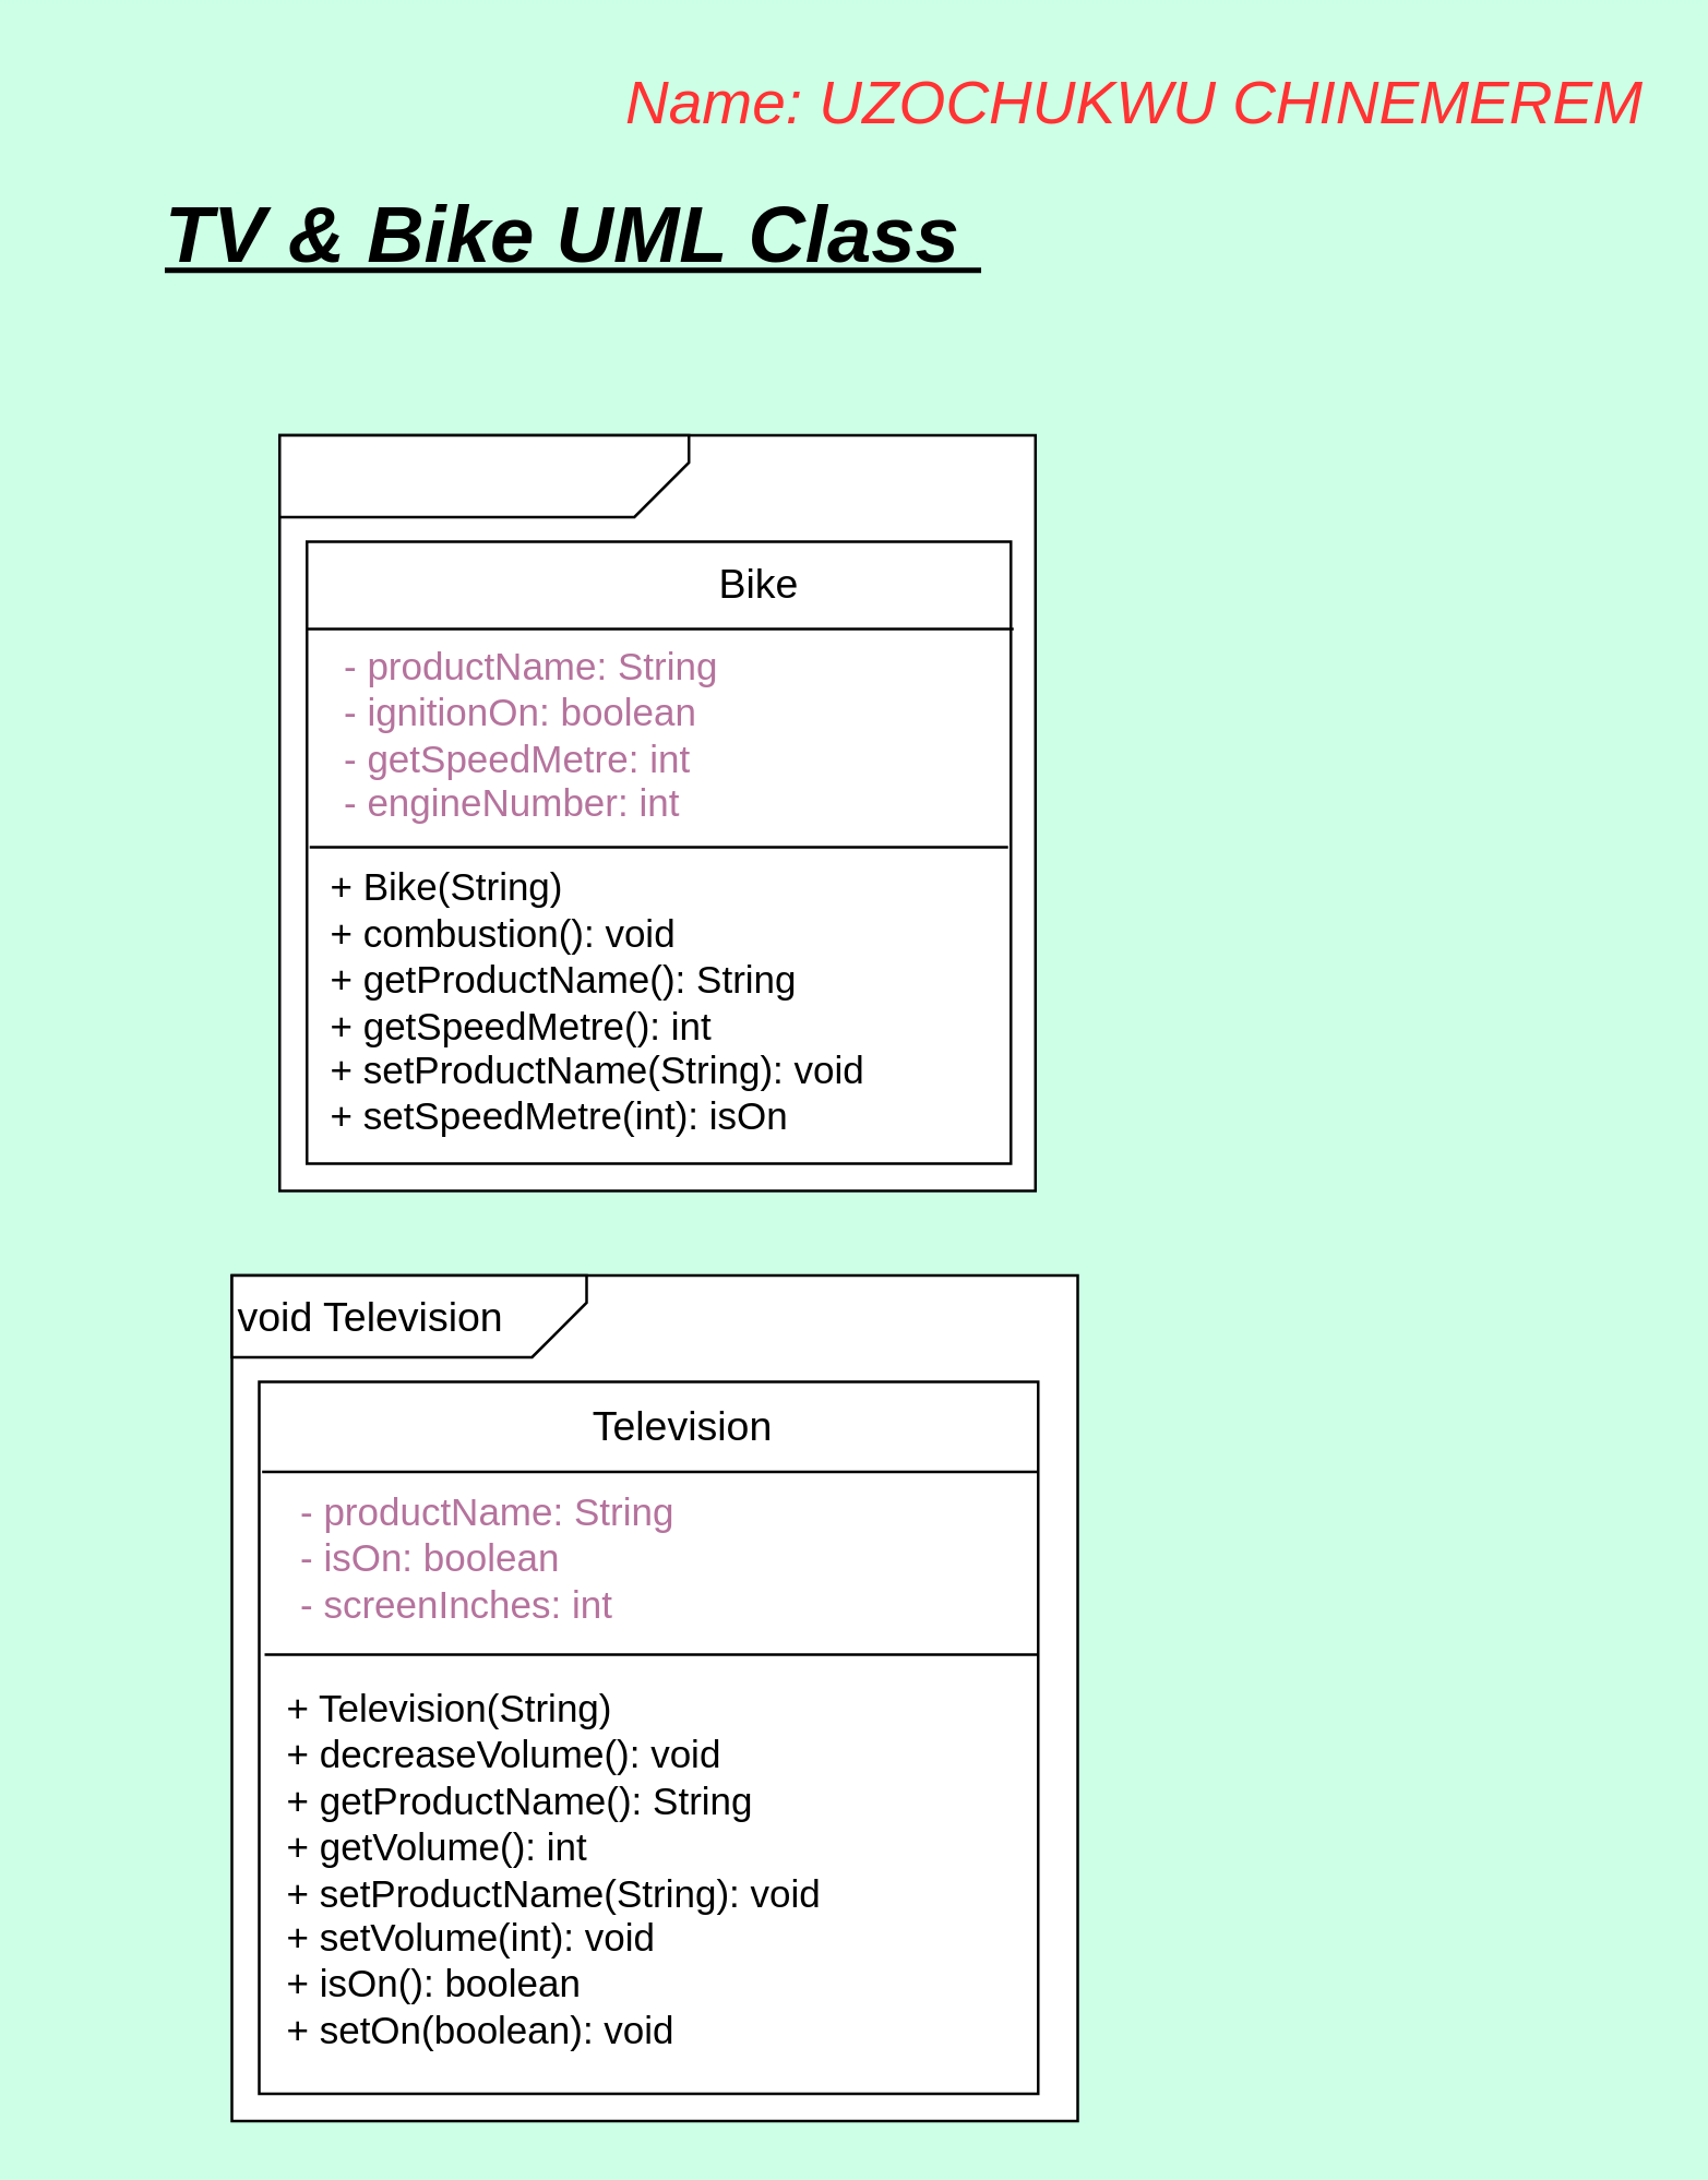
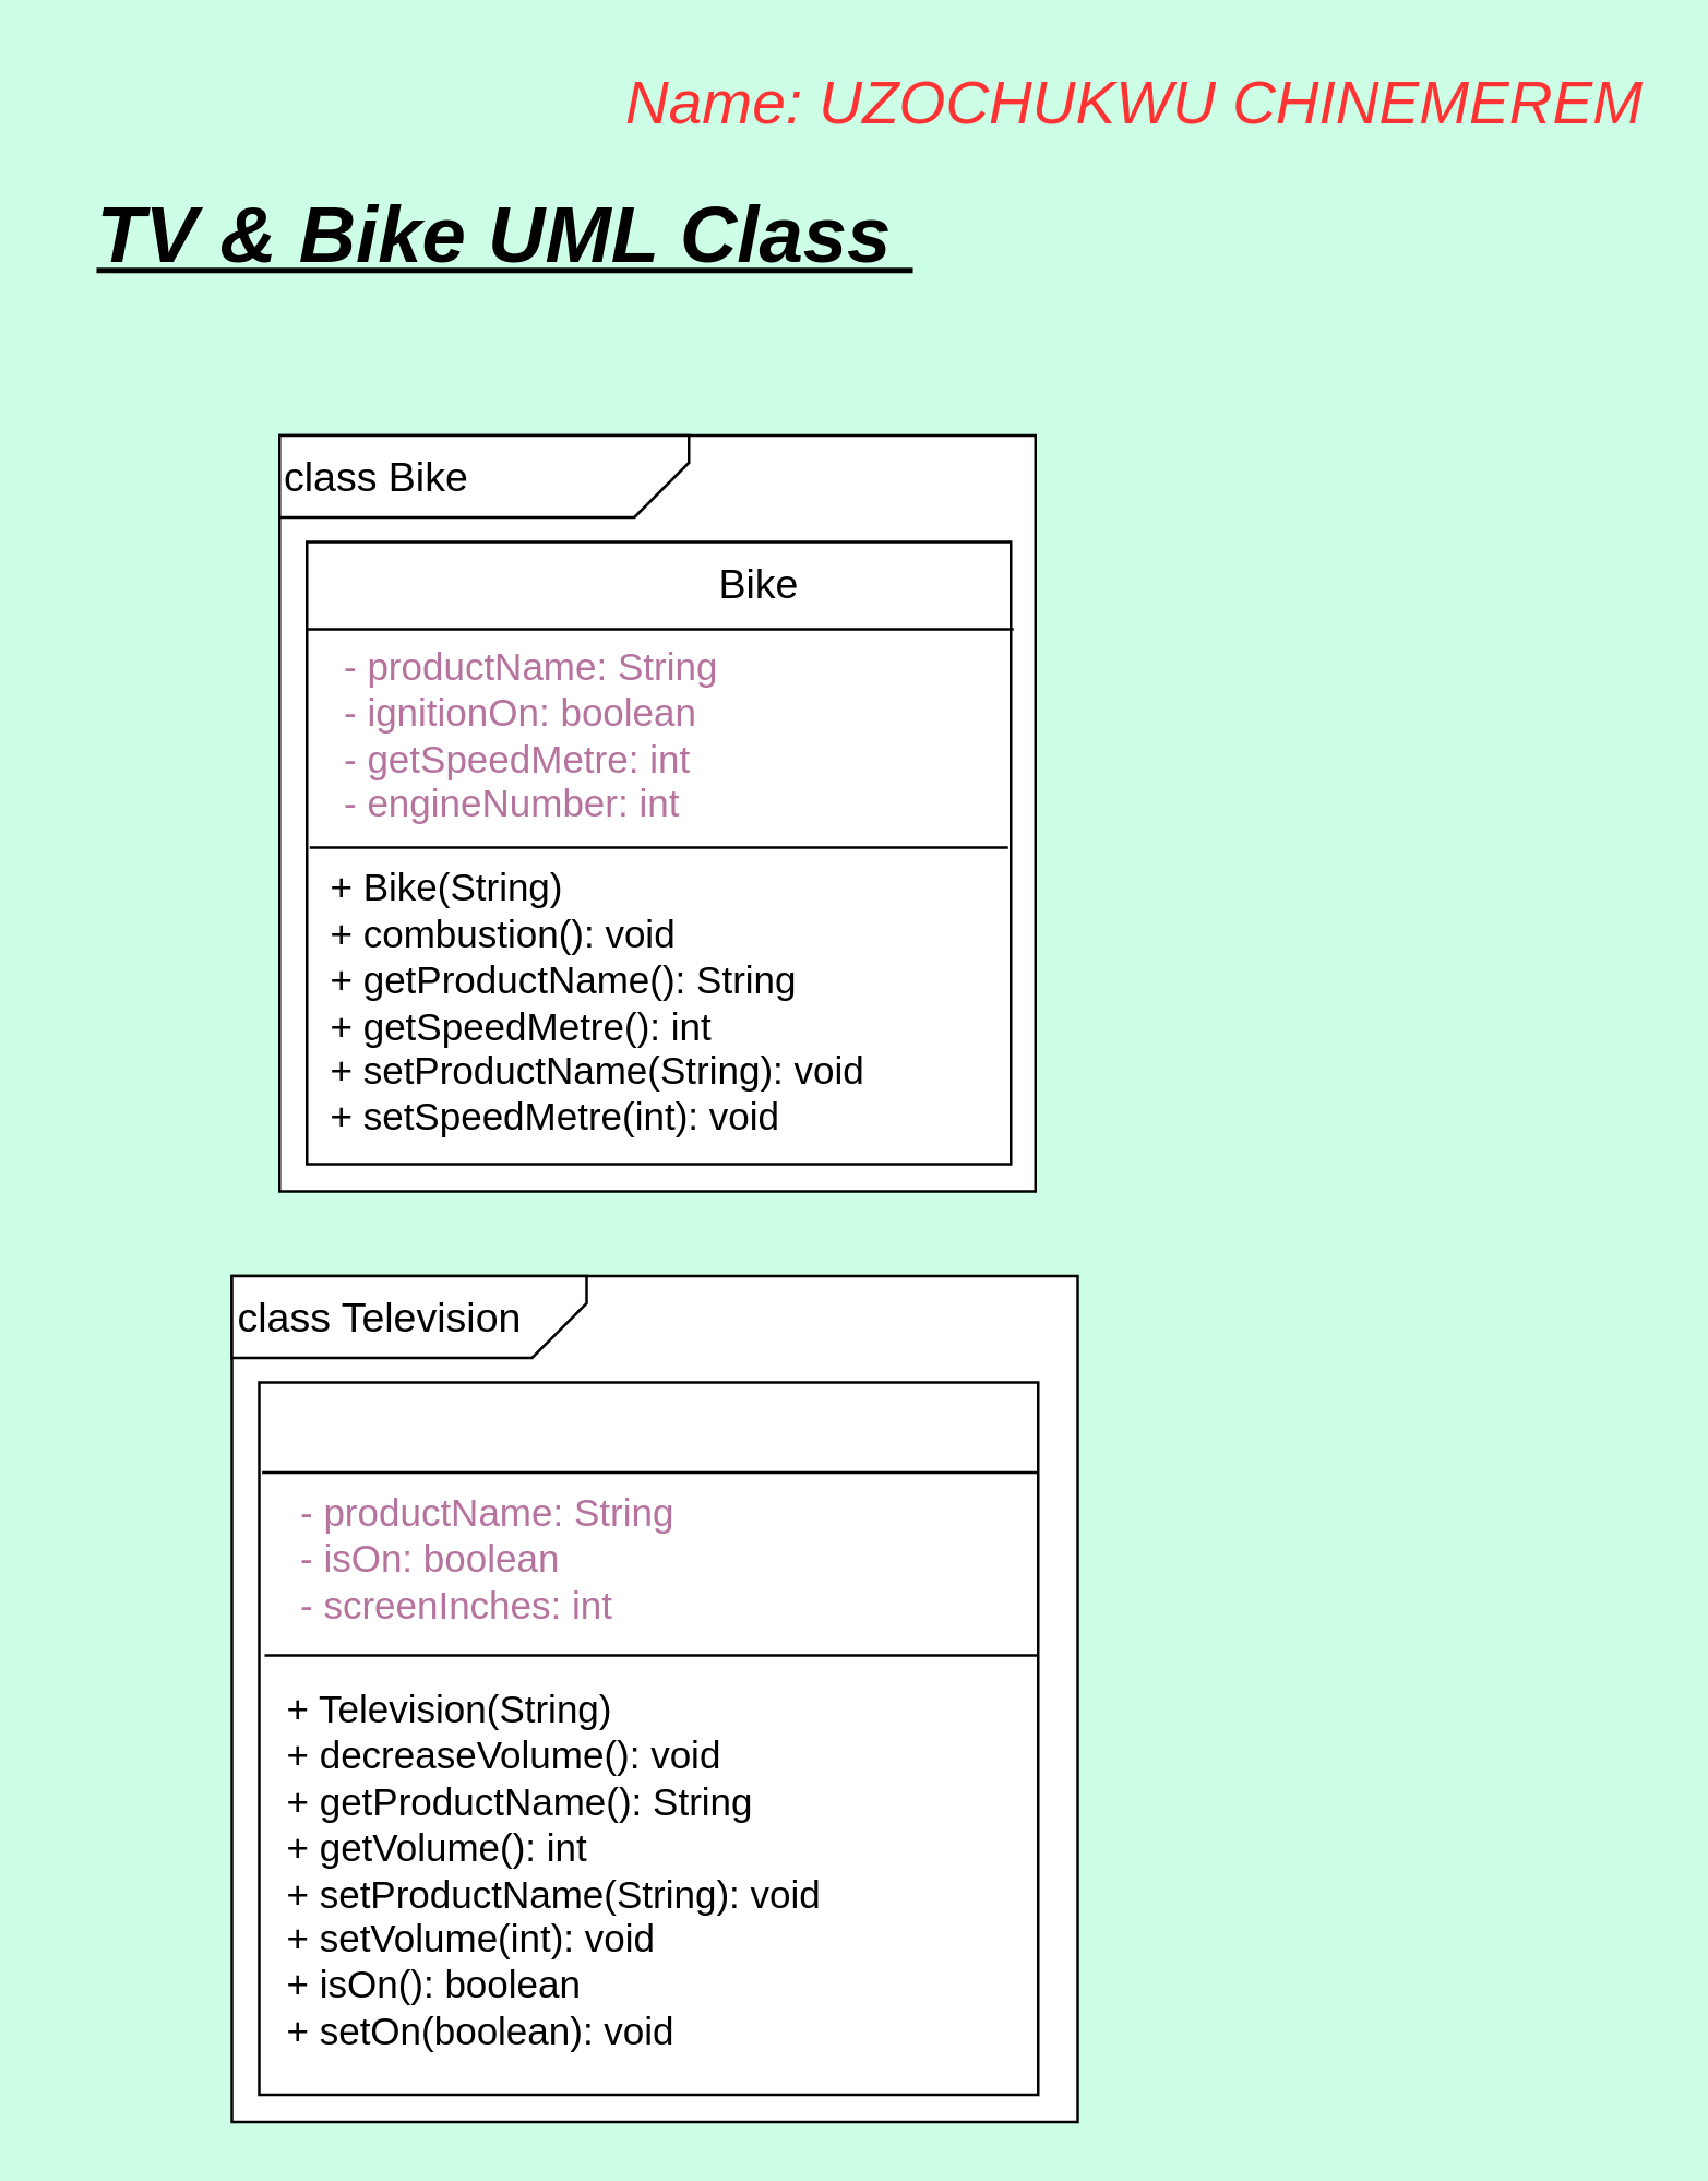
- <mxCell id="20" value="&lt;h1&gt;&lt;b&gt;&lt;font style=&quot;font-size: 29px&quot;&gt;&lt;i&gt;&lt;u&gt;TV &amp;amp; Bike UML Class&amp;nbsp;&lt;/u&gt;&lt;/i&gt;&lt;/font&gt;&lt;/b&gt;&lt;/h1&gt;" style="text;html=1;strokeColor=none;fillColor=none;align=center;verticalAlign=middle;whiteSpace=wrap;rounded=0;fontSize=14;" parent="1" vertex="1"><mxGeometry x="45" y="66" width="330" height="40" as="geometry" /></mxCell>
+ <mxCell id="20" value="&lt;h1&gt;&lt;b&gt;&lt;font style=&quot;font-size: 29px&quot;&gt;&lt;i&gt;&lt;u&gt;TV &amp;amp; Bike UML Class&amp;nbsp;&lt;/u&gt;&lt;/i&gt;&lt;/font&gt;&lt;/b&gt;&lt;/h1&gt;" style="text;html=1;strokeColor=none;fillColor=none;align=center;verticalAlign=middle;whiteSpace=wrap;rounded=0;fontSize=14;" parent="1" vertex="1"><mxGeometry x="20" y="66" width="330" height="40" as="geometry" /></mxCell>
+ <mxCell id="4" value="&lt;font style=&quot;font-size: 15px&quot;&gt;class Bike&lt;/font&gt;" style="text;html=1;strokeColor=none;fillColor=none;align=left;verticalAlign=middle;whiteSpace=wrap;rounded=0;" parent="1" vertex="1"><mxGeometry x="102" y="159" width="140" height="30" as="geometry" /></mxCell>
- <mxCell id="10" value="&lt;font style=&quot;font-size: 14px&quot;&gt;+ Bike(String)&lt;br&gt;+ combustion(): void&lt;br&gt;+ getProductName(): String&lt;br&gt;+ getSpeedMetre(): int&lt;br&gt;+ setProductName(String): void&lt;br&gt;+ setSpeedMetre(int): isOn&lt;br&gt;&lt;/font&gt;" style="text;html=1;strokeColor=none;fillColor=none;align=left;verticalAlign=middle;whiteSpace=wrap;rounded=0;" parent="1" vertex="1"><mxGeometry x="119" y="317" width="251" height="99" as="geometry" /></mxCell>
+ <mxCell id="10" value="&lt;font style=&quot;font-size: 14px&quot;&gt;+ Bike(String)&lt;br&gt;+ combustion(): void&lt;br&gt;+ getProductName(): String&lt;br&gt;+ getSpeedMetre(): int&lt;br&gt;+ setProductName(String): void&lt;br&gt;+ setSpeedMetre(int): void&lt;br&gt;&lt;/font&gt;" style="text;html=1;strokeColor=none;fillColor=none;align=left;verticalAlign=middle;whiteSpace=wrap;rounded=0;" parent="1" vertex="1"><mxGeometry x="119" y="317" width="251" height="99" as="geometry" /></mxCell>
- <mxCell id="19" value="&lt;font style=&quot;font-size: 15px&quot;&gt;void Television&lt;/font&gt;" style="text;html=1;strokeColor=none;fillColor=none;align=left;verticalAlign=middle;whiteSpace=wrap;rounded=0;" parent="1" vertex="1"><mxGeometry x="84.5" y="467" width="110" height="30" as="geometry" /></mxCell>
+ <mxCell id="19" value="&lt;font style=&quot;font-size: 15px&quot;&gt;class Television&lt;/font&gt;" style="text;html=1;strokeColor=none;fillColor=none;align=left;verticalAlign=middle;whiteSpace=wrap;rounded=0;" parent="1" vertex="1"><mxGeometry x="84.5" y="467" width="110" height="30" as="geometry" /></mxCell>
- <mxCell id="13" value="&lt;font style=&quot;font-size: 15px&quot;&gt;Television&lt;/font&gt;" style="text;html=1;strokeColor=none;fillColor=none;align=center;verticalAlign=middle;whiteSpace=wrap;rounded=0;" parent="1" vertex="1"><mxGeometry x="180" y="507" width="140" height="30" as="geometry" /></mxCell>
